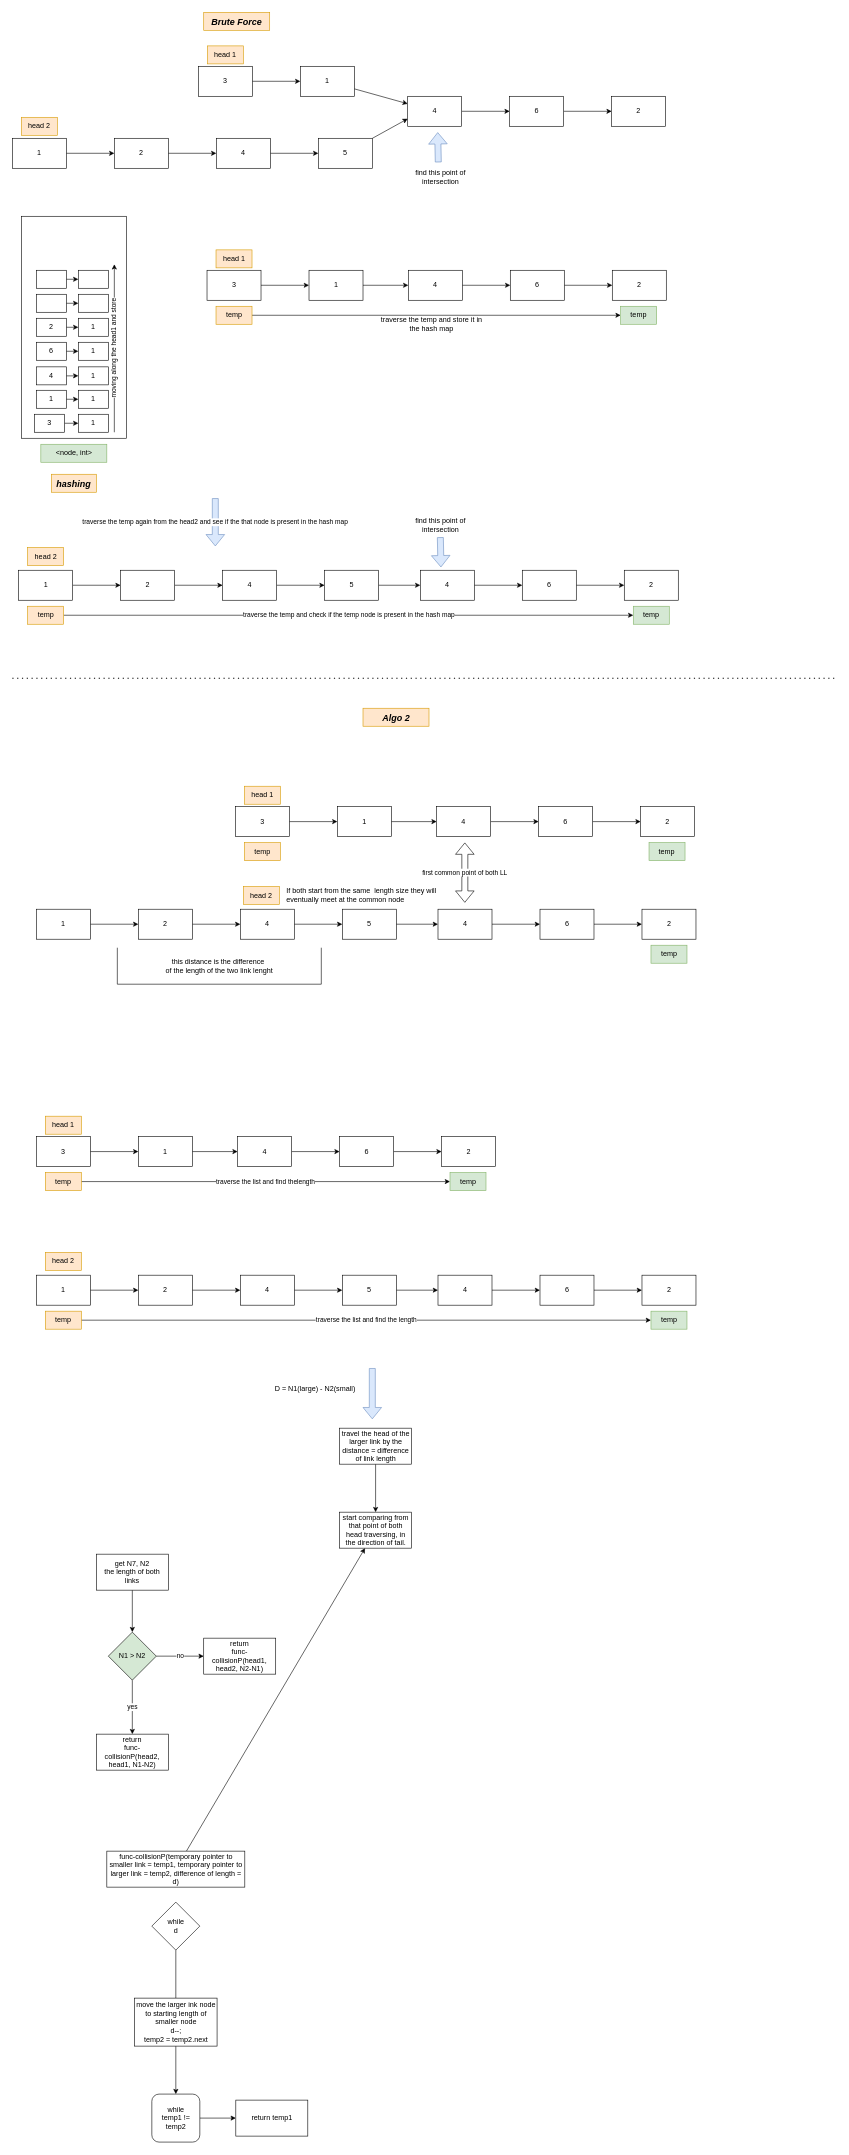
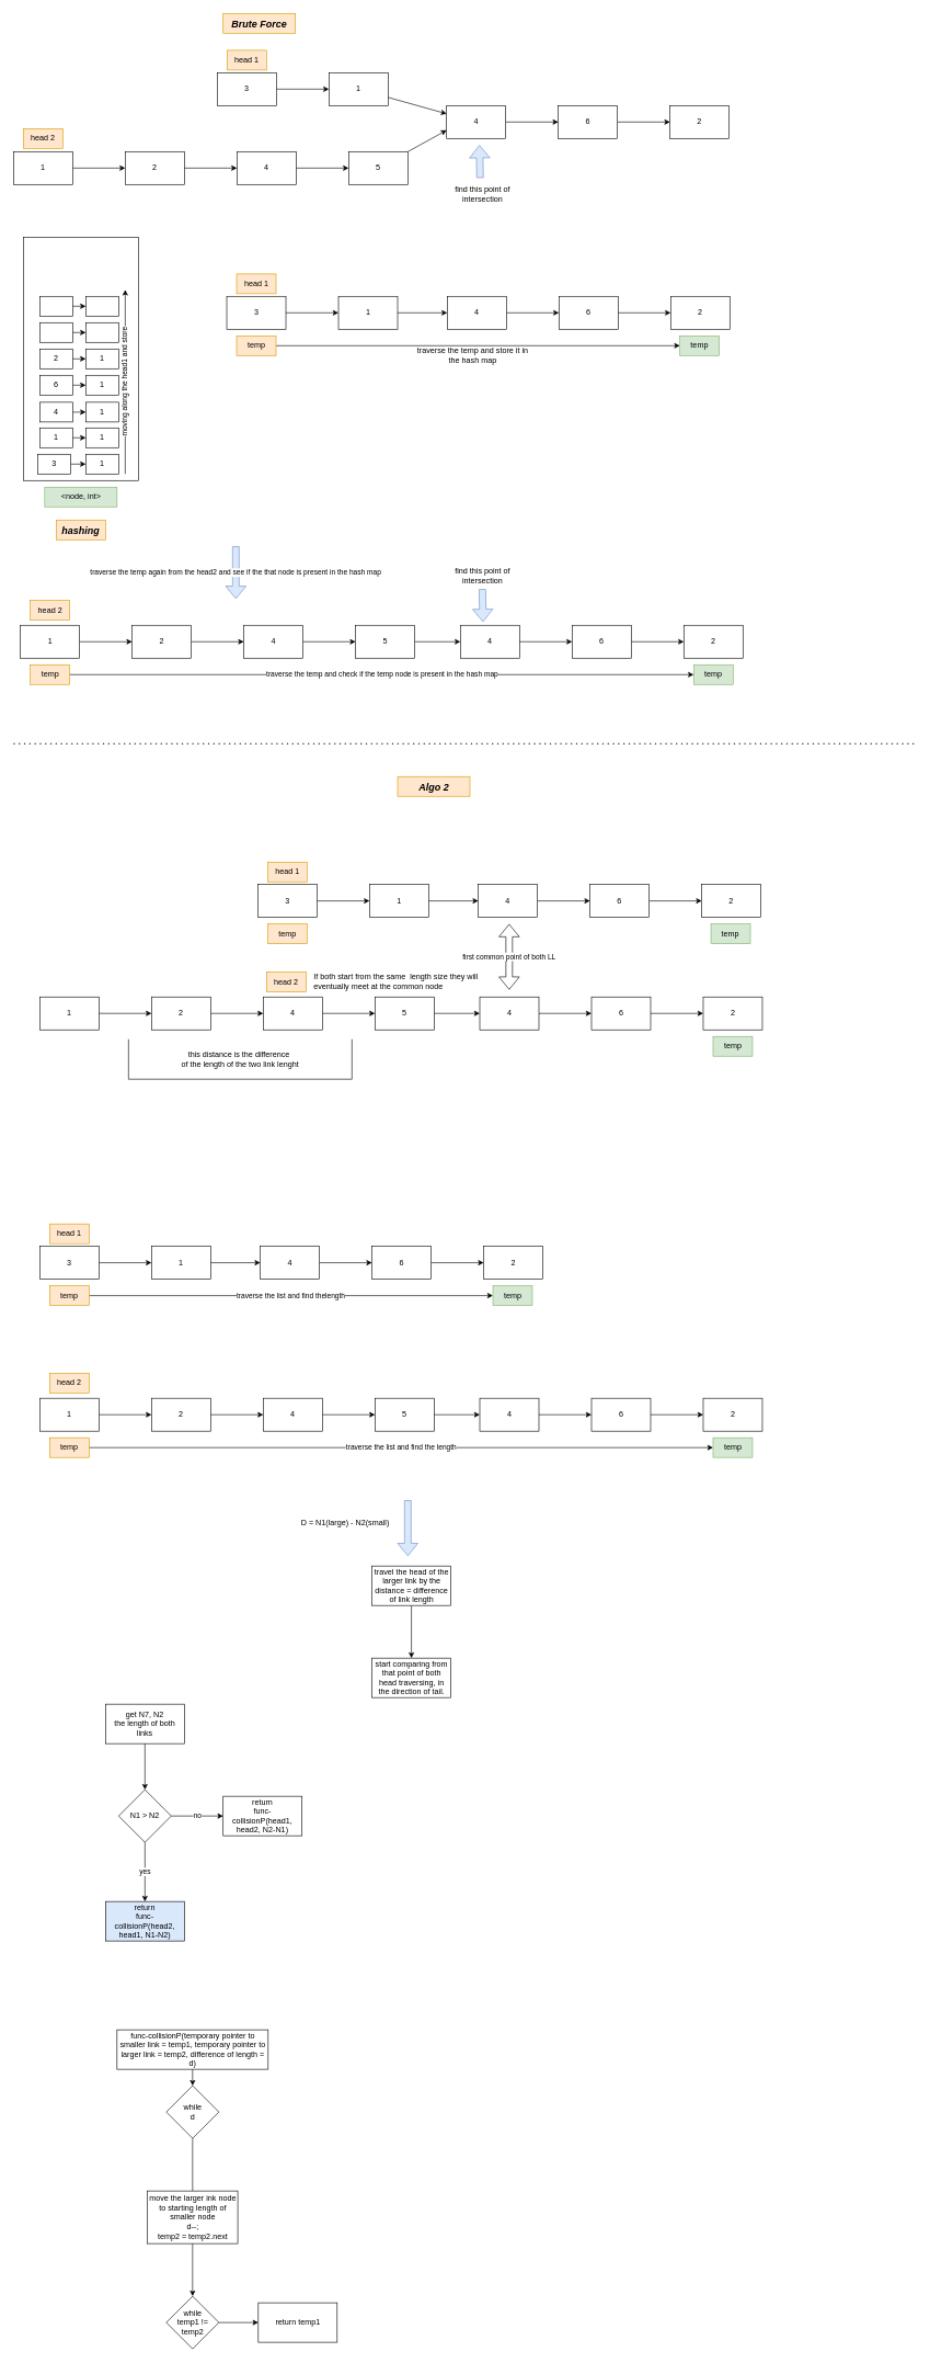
- <mxCell id="161" value="N1 &amp;gt; N2" style="rhombus;whiteSpace=wrap;html=1;fillColor=#d5e8d4;" parent="1" vertex="1"><mxGeometry x="180" y="2720" width="80" height="80" as="geometry" /></mxCell>
+ <mxCell id="161" value="N1 &amp;gt; N2" style="rhombus;whiteSpace=wrap;html=1;" parent="1" vertex="1"><mxGeometry x="180" y="2720" width="80" height="80" as="geometry" /></mxCell>
- <mxCell id="164" value="" style="edgeStyle=none;html=1;" parent="1" source="165" target="156" edge="1"><mxGeometry relative="1" as="geometry" /></mxCell>
+ <mxCell id="164" value="" style="edgeStyle=none;html=1;" parent="1" source="165" target="167" edge="1"><mxGeometry relative="1" as="geometry" /></mxCell>
- <mxCell id="162" value="return&lt;div&gt;func-collisionP(head2, head1, N1-N2)&lt;/div&gt;" style="whiteSpace=wrap;html=1;" parent="1" vertex="1"><mxGeometry x="160" y="2890" width="120" height="60" as="geometry" /></mxCell>
+ <mxCell id="162" value="return&lt;div&gt;func-collisionP(head2, head1, N1-N2)&lt;/div&gt;" style="whiteSpace=wrap;html=1;fillColor=#dae8fc;" parent="1" vertex="1"><mxGeometry x="160" y="2890" width="120" height="60" as="geometry" /></mxCell>
- <mxCell id="171" value="while&lt;div&gt;temp1 != temp2&lt;/div&gt;" style="whiteSpace=wrap;html=1;rounded=1;" parent="1" vertex="1"><mxGeometry x="252.5" y="3490" width="80" height="80" as="geometry" /></mxCell>
+ <mxCell id="171" value="while&lt;div&gt;temp1 != temp2&lt;/div&gt;" style="rhombus;whiteSpace=wrap;html=1;" parent="1" vertex="1"><mxGeometry x="252.5" y="3490" width="80" height="80" as="geometry" /></mxCell>
